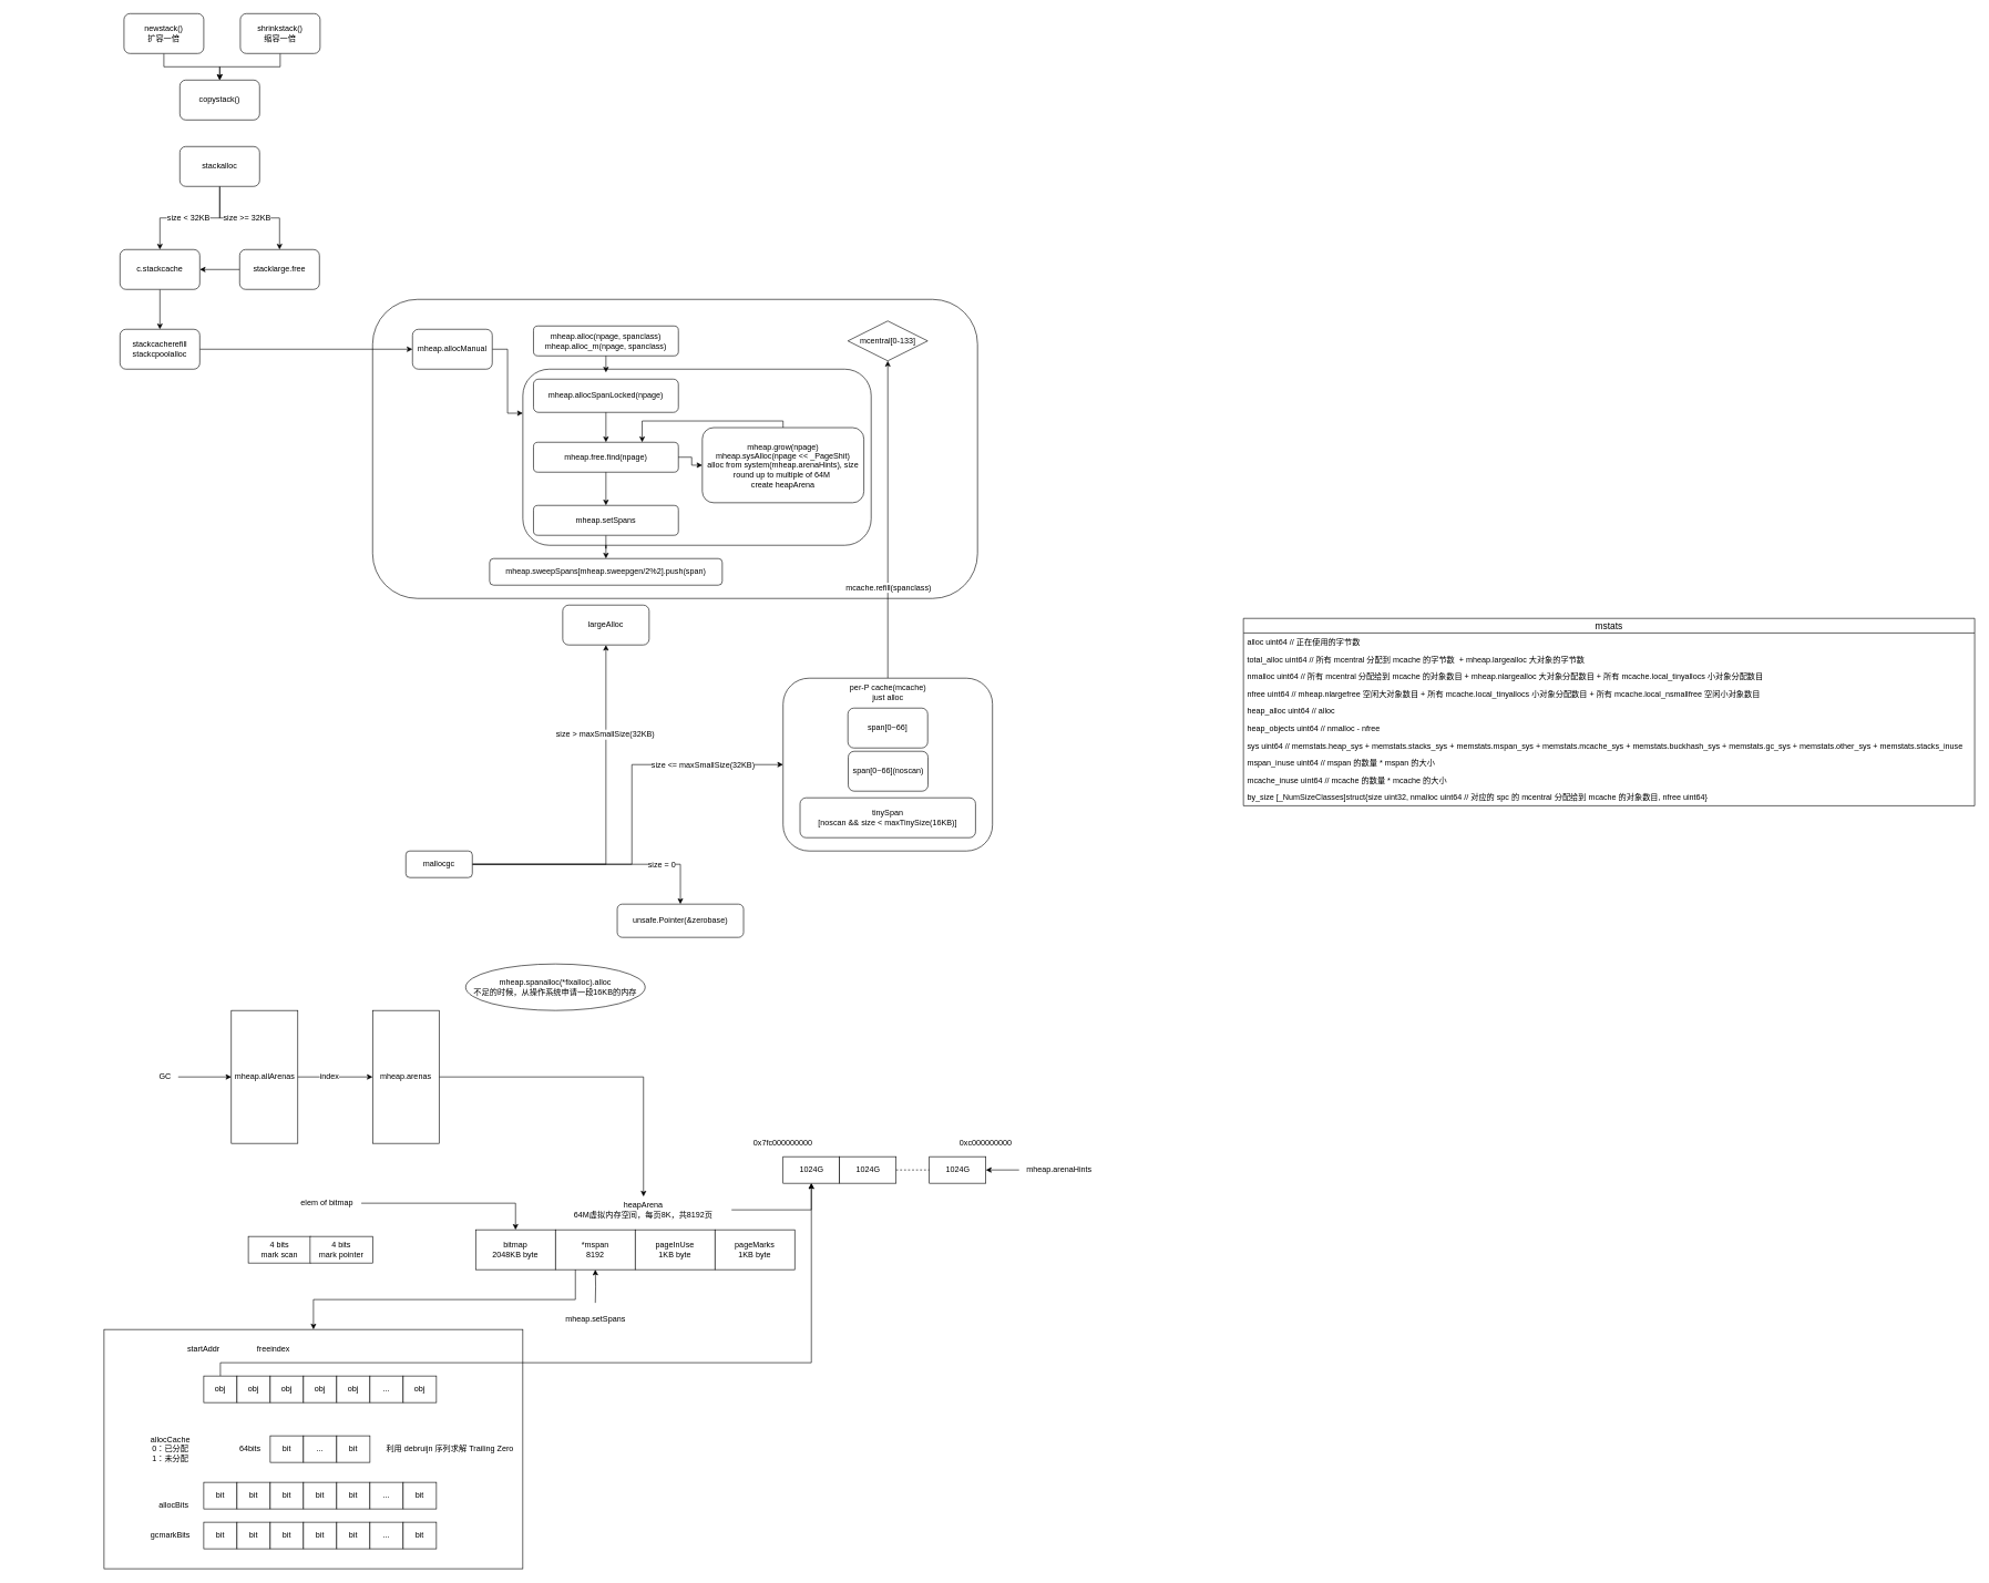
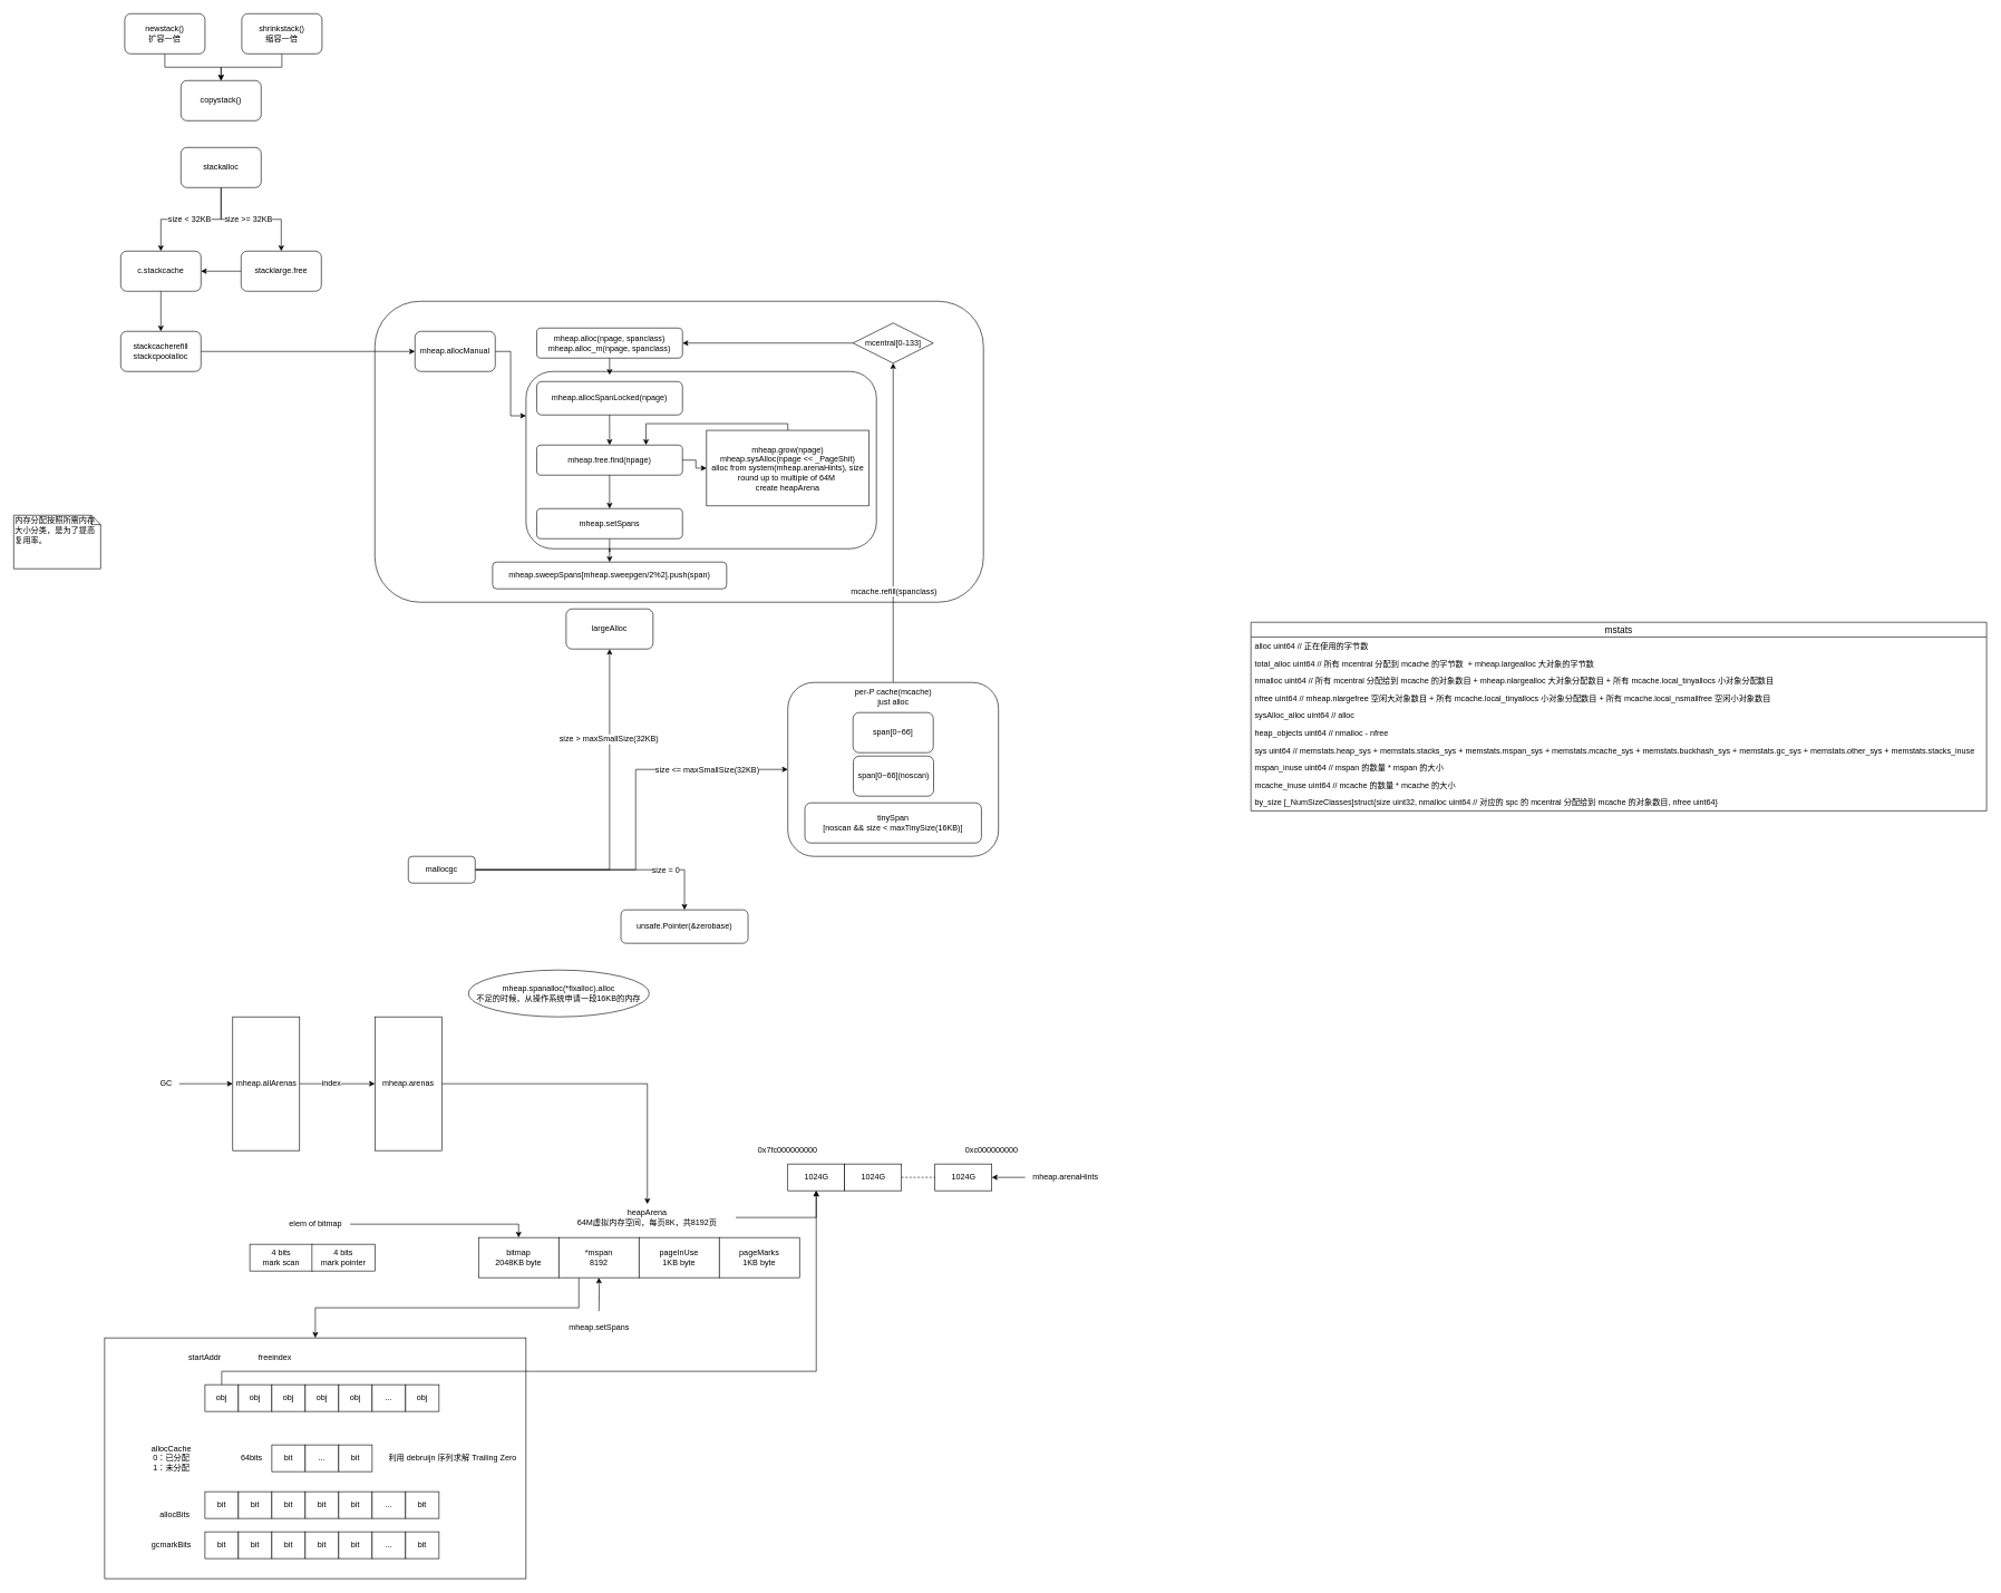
+ <mxCell id="23" value="" style="endArrow=classic;html=1;entryX=1;entryY=0.5;entryDx=0;entryDy=0;exitX=0;exitY=0.5;exitDx=0;exitDy=0;edgeStyle=orthogonalEdgeStyle;rounded=0;" parent="1" source="20" target="21" edge="1"><mxGeometry width="50" height="50" relative="1" as="geometry"><mxPoint x="610" y="670" as="sourcePoint" /><mxPoint x="660" y="620" as="targetPoint" /></mxGeometry></mxCell>
- <mxCell id="113" value="mheap.grow(npage)&lt;br&gt;mheap.sysAlloc(npage &amp;lt;&amp;lt; _PageShit)&lt;br&gt;alloc from system(mheap.arenaHints), size round up to multiple of 64M&amp;nbsp;&lt;br&gt;create heapArena" style="rounded=1;whiteSpace=wrap;html=1;" parent="1" vertex="1"><mxGeometry x="1056" y="643" width="243" height="113" as="geometry" /></mxCell>
+ <mxCell id="113" value="mheap.grow(npage)&lt;br&gt;mheap.sysAlloc(npage &amp;lt;&amp;lt; _PageShit)&lt;br&gt;alloc from system(mheap.arenaHints), size round up to multiple of 64M&amp;nbsp;&lt;br&gt;create heapArena" style="whiteSpace=wrap;html=1;rounded=0;" parent="1" vertex="1"><mxGeometry x="1056" y="643" width="243" height="113" as="geometry" /></mxCell>
+ <mxCell id="3" value="内存分配按照所需内存大小分类，是为了提高复用率。" style="shape=note;whiteSpace=wrap;html=1;size=14;verticalAlign=top;align=left;spacingTop=-6;" parent="1" vertex="1"><mxGeometry x="20" y="770" width="130" height="80" as="geometry" /></mxCell>
- <mxCell id="119" value="heap_alloc uint64 // alloc" style="text;strokeColor=none;fillColor=none;spacingLeft=4;spacingRight=4;overflow=hidden;rotatable=0;points=[[0,0.5],[1,0.5]];portConstraint=eastwest;fontSize=12;" vertex="1" parent="114"><mxGeometry y="126" width="1100" height="26" as="geometry" /></mxCell>
+ <mxCell id="119" value="sysAlloc_alloc uint64 // alloc" style="text;strokeColor=none;fillColor=none;spacingLeft=4;spacingRight=4;overflow=hidden;rotatable=0;points=[[0,0.5],[1,0.5]];portConstraint=eastwest;fontSize=12;" vertex="1" parent="114"><mxGeometry y="126" width="1100" height="26" as="geometry" /></mxCell>
- <mxCell id="96" value="elem of bitmap" style="text;html=1;strokeColor=none;fillColor=none;align=center;verticalAlign=middle;whiteSpace=wrap;rounded=0;" parent="1" vertex="1"><mxGeometry x="440" y="1800" width="103" height="20" as="geometry" /></mxCell>
+ <mxCell id="96" value="elem of bitmap" style="text;html=1;strokeColor=none;fillColor=none;align=center;verticalAlign=middle;whiteSpace=wrap;rounded=0;" parent="1" vertex="1"><mxGeometry x="420" y="1820" width="103" height="20" as="geometry" /></mxCell>
